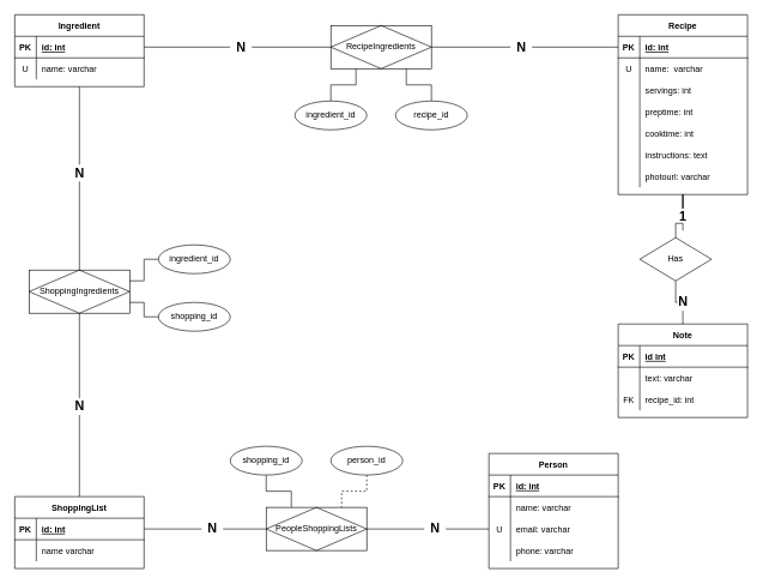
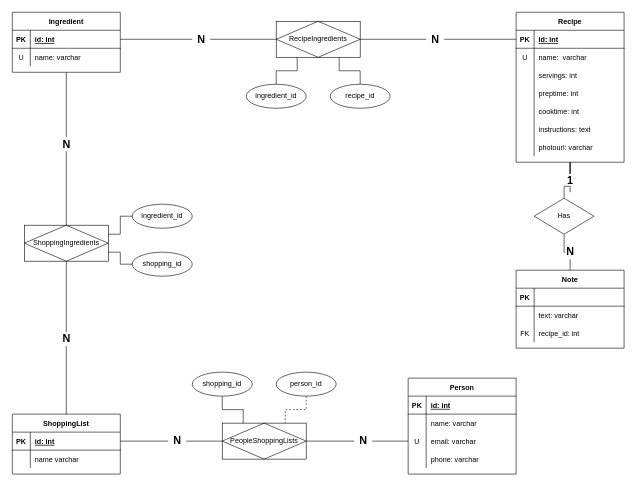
- <mxCell id="34" value="id int" style="shape=partialRectangle;connectable=0;fillColor=none;top=0;left=0;bottom=0;right=0;align=left;spacingLeft=6;fontStyle=5;overflow=hidden;" vertex="1" parent="32"><mxGeometry x="30" width="150" height="30" as="geometry"><mxRectangle width="150" height="30" as="alternateBounds" /></mxGeometry></mxCell>
